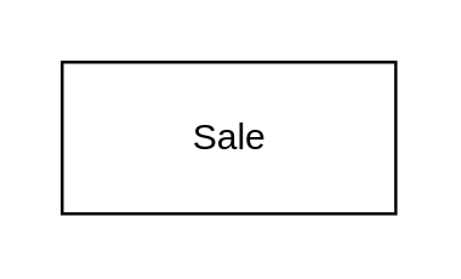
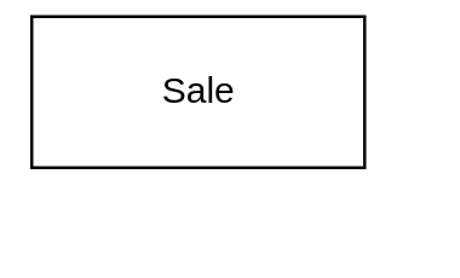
- <mxCell id="2" value="Sale" style="html=1;" parent="1" vertex="1"><mxGeometry x="20" y="20" width="110" height="50" as="geometry" /></mxCell>
+ <mxCell id="2" value="Sale" style="html=1;" parent="1" vertex="1"><mxGeometry x="10" y="5" width="110" height="50" as="geometry" /></mxCell>
